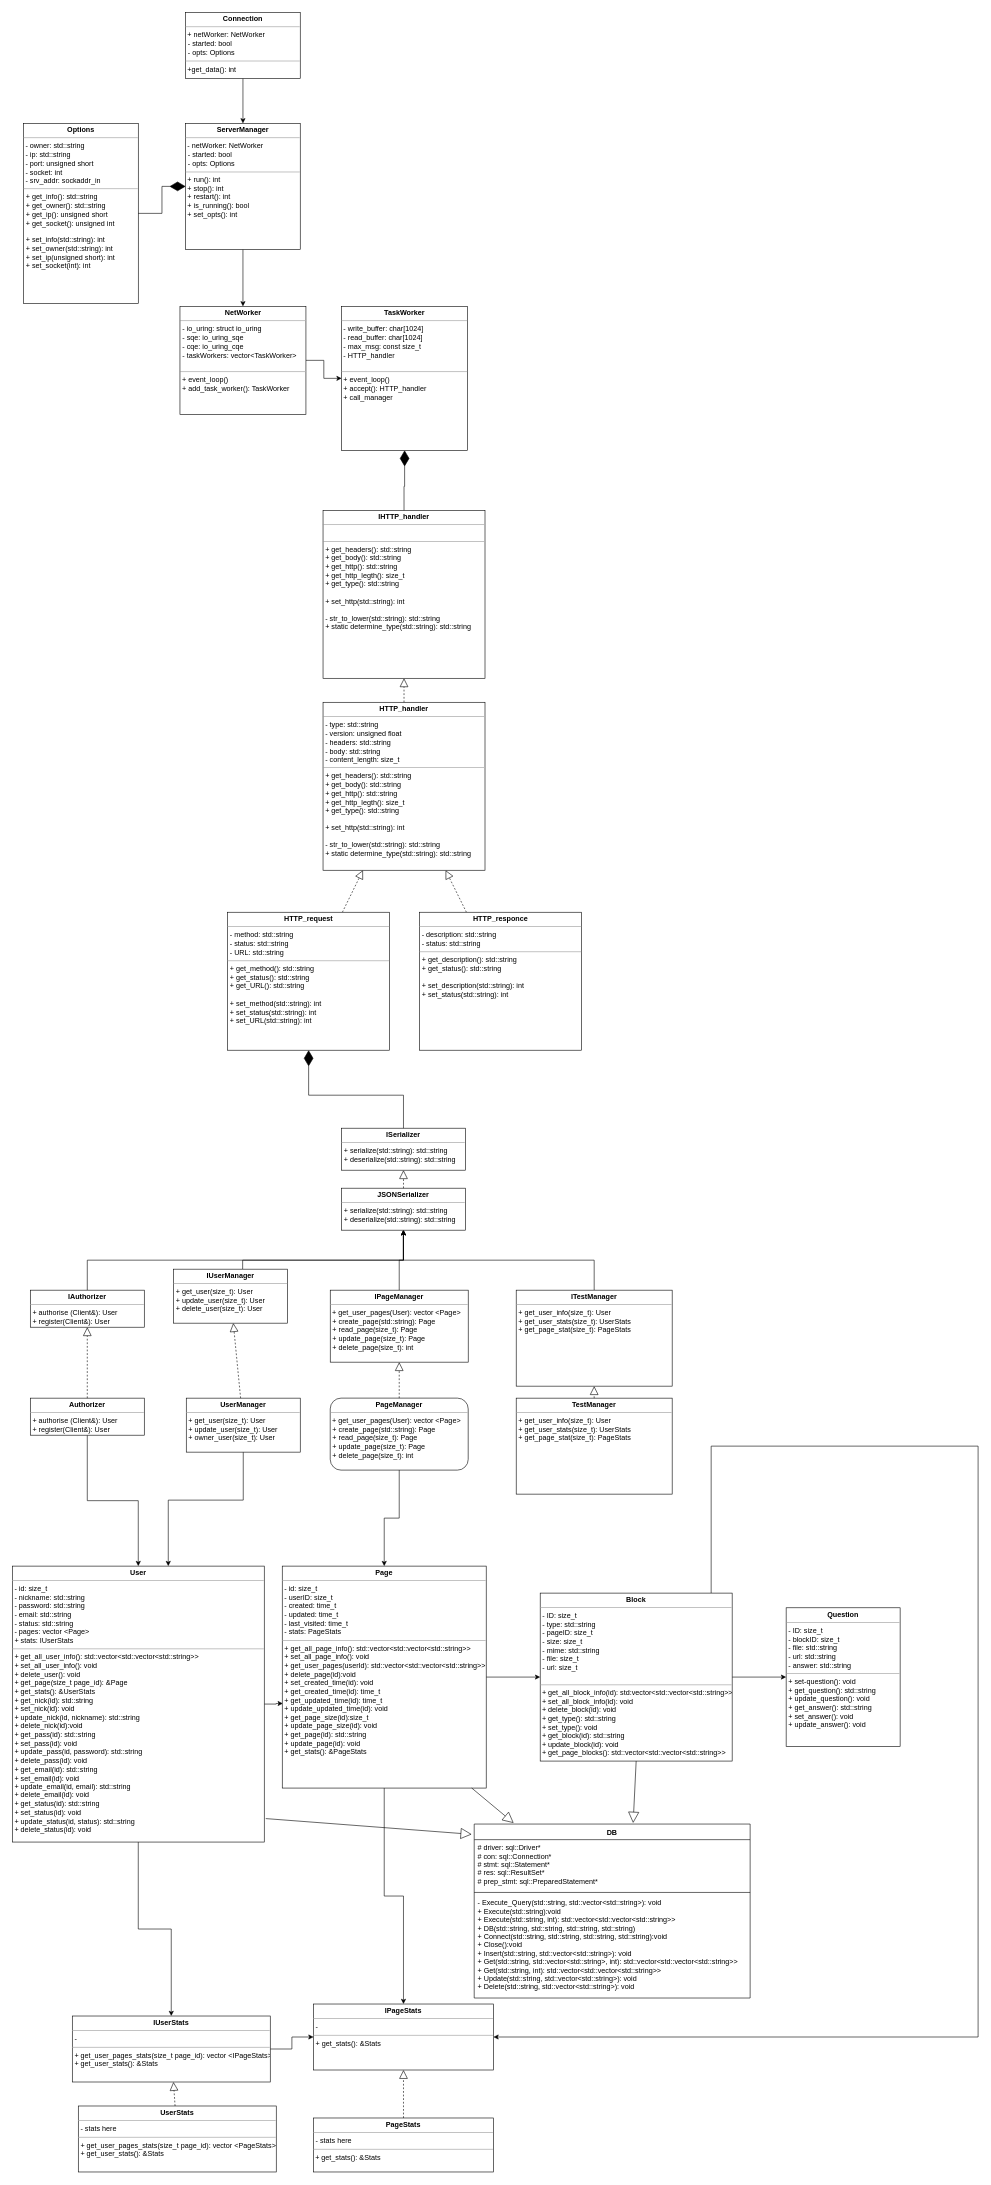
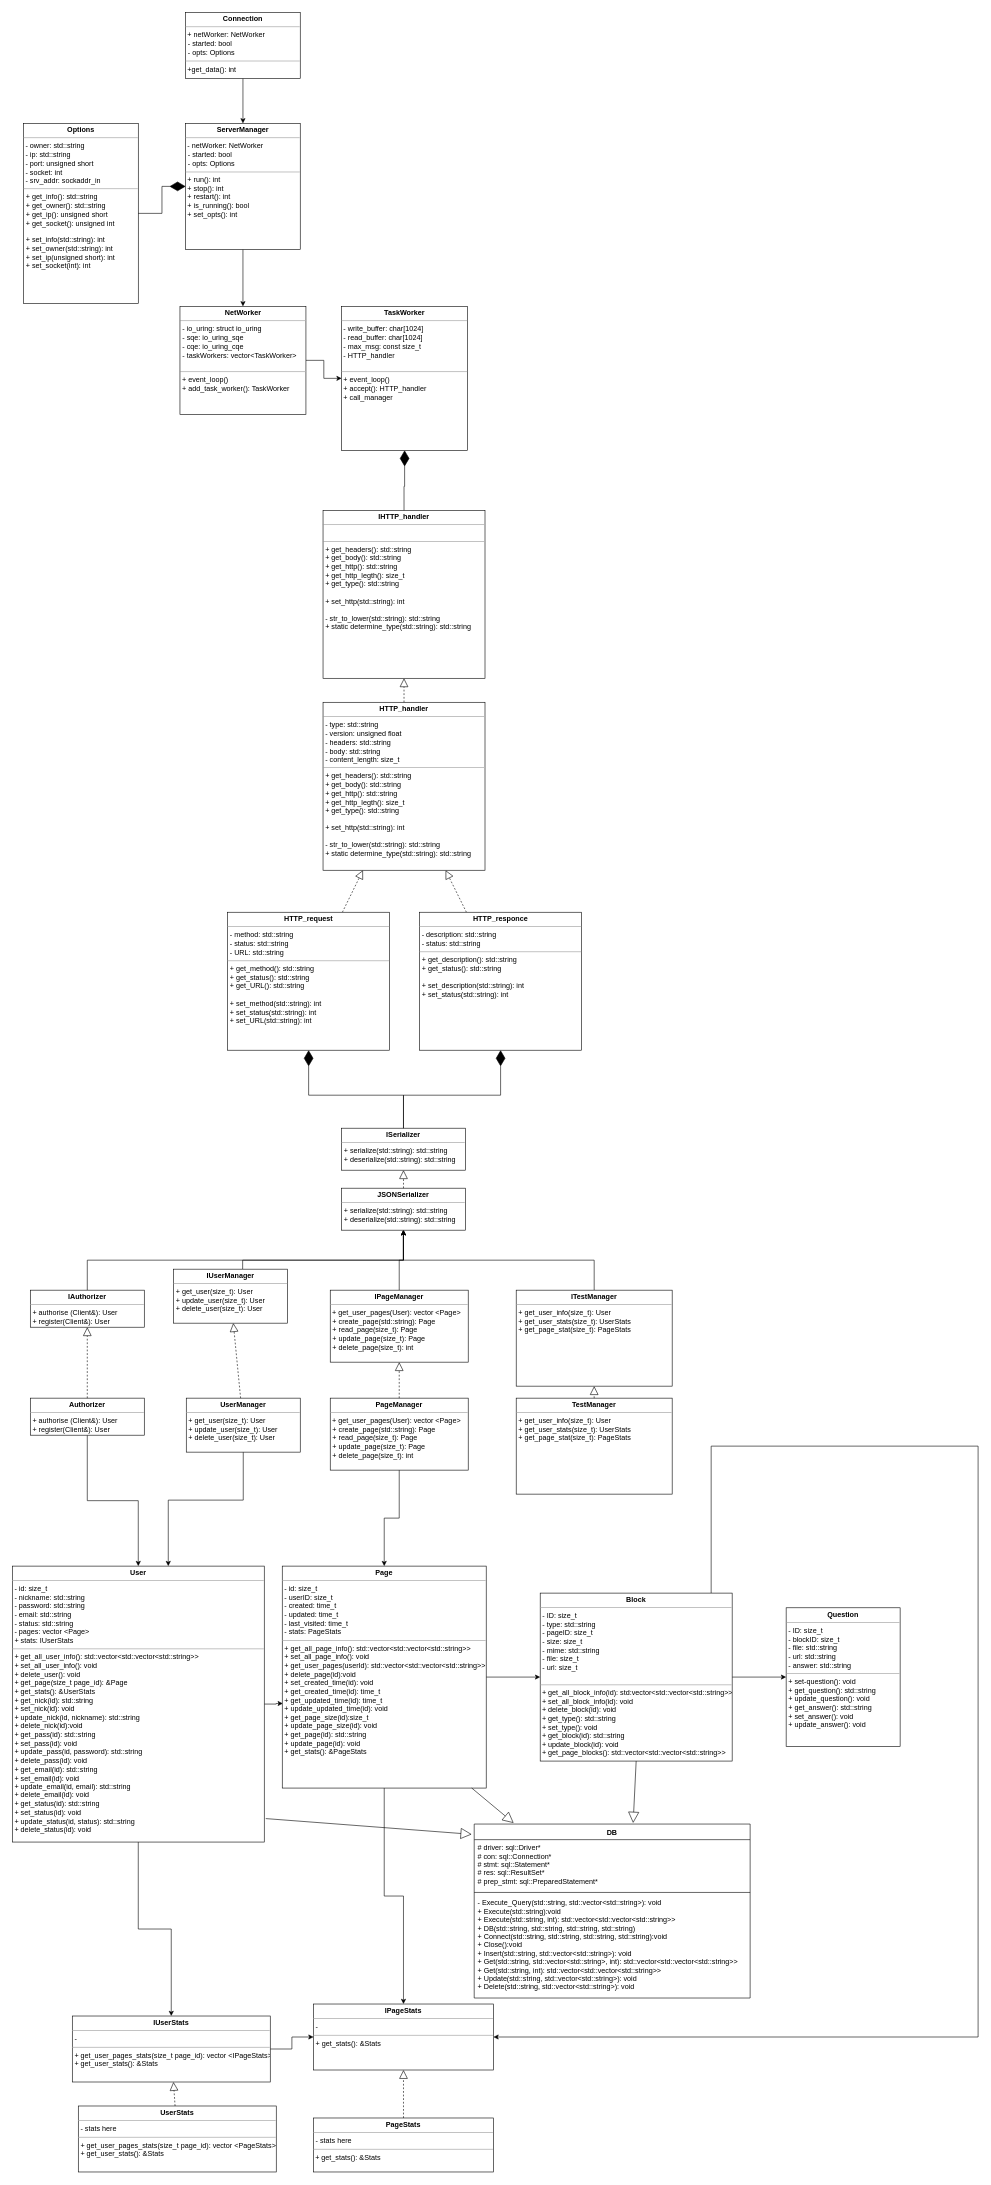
+ <mxCell id="48" style="edgeStyle=orthogonalEdgeStyle;rounded=0;orthogonalLoop=1;jettySize=auto;html=1;endArrow=diamondThin;endFill=1;endSize=24;strokeWidth=1;" parent="1" source="33" target="15" edge="1"><mxGeometry relative="1" as="geometry"><mxPoint x="682.167" y="1890" as="sourcePoint" /><mxPoint x="525" y="1780" as="targetPoint" /></mxGeometry></mxCell>
- <mxCell id="28" value="&lt;p style=&quot;margin: 0px ; margin-top: 4px ; text-align: center&quot;&gt;&lt;b&gt;UserManager&lt;/b&gt;&lt;br&gt;&lt;/p&gt;&lt;hr size=&quot;1&quot;&gt;&lt;p style=&quot;margin: 0px ; margin-left: 4px&quot;&gt;&lt;/p&gt;&lt;p style=&quot;margin: 0px ; margin-left: 4px&quot;&gt;+ get_user(size_t): User&lt;/p&gt;&lt;p style=&quot;margin: 0px ; margin-left: 4px&quot;&gt;+ update_user(size_t): User&lt;br&gt;&lt;/p&gt;&lt;p style=&quot;margin: 0px ; margin-left: 4px&quot;&gt;+ owner_user(size_t): User&lt;/p&gt;" style="verticalAlign=top;align=left;overflow=fill;fontSize=12;fontFamily=Helvetica;html=1;rounded=0;" parent="1" vertex="1"><mxGeometry x="310" y="2330" width="190" height="90" as="geometry" /></mxCell>
+ <mxCell id="28" value="&lt;p style=&quot;margin: 0px ; margin-top: 4px ; text-align: center&quot;&gt;&lt;b&gt;UserManager&lt;/b&gt;&lt;br&gt;&lt;/p&gt;&lt;hr size=&quot;1&quot;&gt;&lt;p style=&quot;margin: 0px ; margin-left: 4px&quot;&gt;&lt;/p&gt;&lt;p style=&quot;margin: 0px ; margin-left: 4px&quot;&gt;+ get_user(size_t): User&lt;/p&gt;&lt;p style=&quot;margin: 0px ; margin-left: 4px&quot;&gt;+ update_user(size_t): User&lt;br&gt;&lt;/p&gt;&lt;p style=&quot;margin: 0px ; margin-left: 4px&quot;&gt;+ delete_user(size_t): User&lt;/p&gt;" style="verticalAlign=top;align=left;overflow=fill;fontSize=12;fontFamily=Helvetica;html=1;rounded=0;" parent="1" vertex="1"><mxGeometry x="310" y="2330" width="190" height="90" as="geometry" /></mxCell>
- <mxCell id="24" value="&lt;p style=&quot;margin: 0px ; margin-top: 4px ; text-align: center&quot;&gt;&lt;b&gt;PageManager&lt;/b&gt;&lt;br&gt;&lt;/p&gt;&lt;hr size=&quot;1&quot;&gt;&lt;p style=&quot;margin: 0px ; margin-left: 4px&quot;&gt;&lt;/p&gt;&amp;nbsp;+ get_user_pages(User): vector &amp;lt;Page&amp;gt;&lt;p style=&quot;margin: 0px ; margin-left: 4px&quot;&gt;+ create_page(std::string): Page&lt;/p&gt;&lt;p style=&quot;margin: 0px ; margin-left: 4px&quot;&gt;+ read_page(size_t): Page&lt;/p&gt;&lt;p style=&quot;margin: 0px ; margin-left: 4px&quot;&gt;+ update_page(size_t): Page&lt;/p&gt;&lt;p style=&quot;margin: 0px ; margin-left: 4px&quot;&gt;+ delete_page(size_t): int&lt;br&gt;&lt;/p&gt;" style="verticalAlign=top;align=left;overflow=fill;fontSize=12;fontFamily=Helvetica;html=1;rounded=1;" parent="1" vertex="1"><mxGeometry x="550" y="2330" width="230" height="120" as="geometry" /></mxCell>
+ <mxCell id="24" value="&lt;p style=&quot;margin: 0px ; margin-top: 4px ; text-align: center&quot;&gt;&lt;b&gt;PageManager&lt;/b&gt;&lt;br&gt;&lt;/p&gt;&lt;hr size=&quot;1&quot;&gt;&lt;p style=&quot;margin: 0px ; margin-left: 4px&quot;&gt;&lt;/p&gt;&amp;nbsp;+ get_user_pages(User): vector &amp;lt;Page&amp;gt;&lt;p style=&quot;margin: 0px ; margin-left: 4px&quot;&gt;+ create_page(std::string): Page&lt;/p&gt;&lt;p style=&quot;margin: 0px ; margin-left: 4px&quot;&gt;+ read_page(size_t): Page&lt;/p&gt;&lt;p style=&quot;margin: 0px ; margin-left: 4px&quot;&gt;+ update_page(size_t): Page&lt;/p&gt;&lt;p style=&quot;margin: 0px ; margin-left: 4px&quot;&gt;+ delete_page(size_t): int&lt;br&gt;&lt;/p&gt;" style="verticalAlign=top;align=left;overflow=fill;fontSize=12;fontFamily=Helvetica;html=1;rounded=0;" parent="1" vertex="1"><mxGeometry x="550" y="2330" width="230" height="120" as="geometry" /></mxCell>
